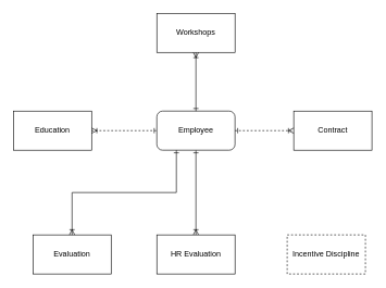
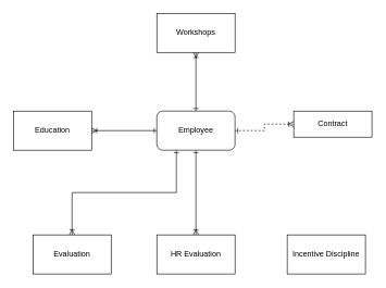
- <mxCell id="10" value="" style="endArrow=ERone;html=1;rounded=0;entryX=0;entryY=0.5;entryDx=0;entryDy=0;exitX=1;exitY=0.5;exitDx=0;exitDy=0;startArrow=ERoneToMany;startFill=0;endFill=0;dashed=1;" edge="1" parent="1" source="5" target="3"><mxGeometry relative="1" as="geometry"><mxPoint x="160" y="310" as="sourcePoint" /><mxPoint x="320" y="310" as="targetPoint" /></mxGeometry></mxCell>
+ <mxCell id="10" value="" style="endArrow=ERone;html=1;rounded=0;entryX=0;entryY=0.5;entryDx=0;entryDy=0;exitX=1;exitY=0.5;exitDx=0;exitDy=0;startArrow=ERoneToMany;startFill=0;endFill=0;" edge="1" parent="1" source="5" target="3"><mxGeometry relative="1" as="geometry"><mxPoint x="160" y="310" as="sourcePoint" /><mxPoint x="320" y="310" as="targetPoint" /></mxGeometry></mxCell>
- <mxCell id="4" value="Contract" style="rounded=0;whiteSpace=wrap;html=1;" vertex="1" parent="1"><mxGeometry x="450" y="170" width="120" height="60" as="geometry" /></mxCell>
+ <mxCell id="4" value="Contract" style="rounded=0;whiteSpace=wrap;html=1;" vertex="1" parent="1"><mxGeometry x="450" y="170" width="120" height="40" as="geometry" /></mxCell>
- <mxCell id="8" value="&lt;div&gt;Incentive Discipline&lt;/div&gt;" style="rounded=0;whiteSpace=wrap;html=1;dashed=1;" vertex="1" parent="1"><mxGeometry x="440" y="360" width="120" height="60" as="geometry" /></mxCell>
+ <mxCell id="8" value="&lt;div&gt;Incentive Discipline&lt;/div&gt;" style="rounded=0;whiteSpace=wrap;html=1;" vertex="1" parent="1"><mxGeometry x="440" y="360" width="120" height="60" as="geometry" /></mxCell>
